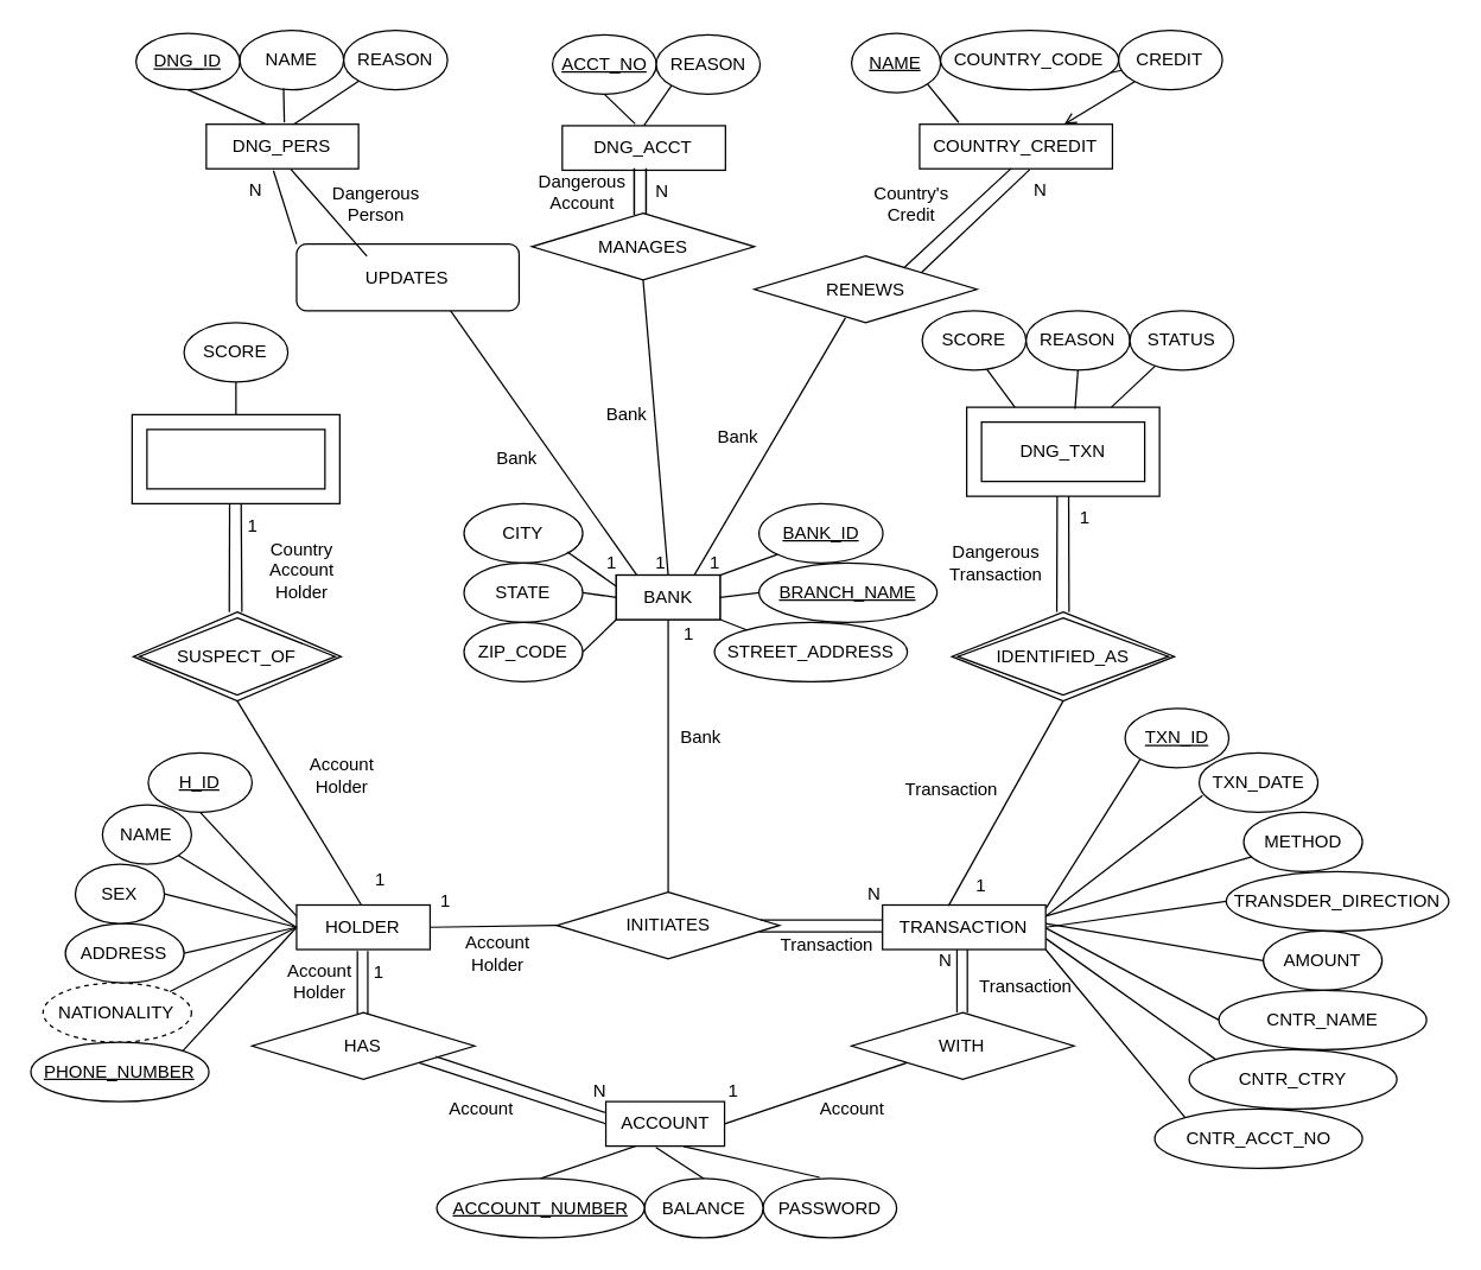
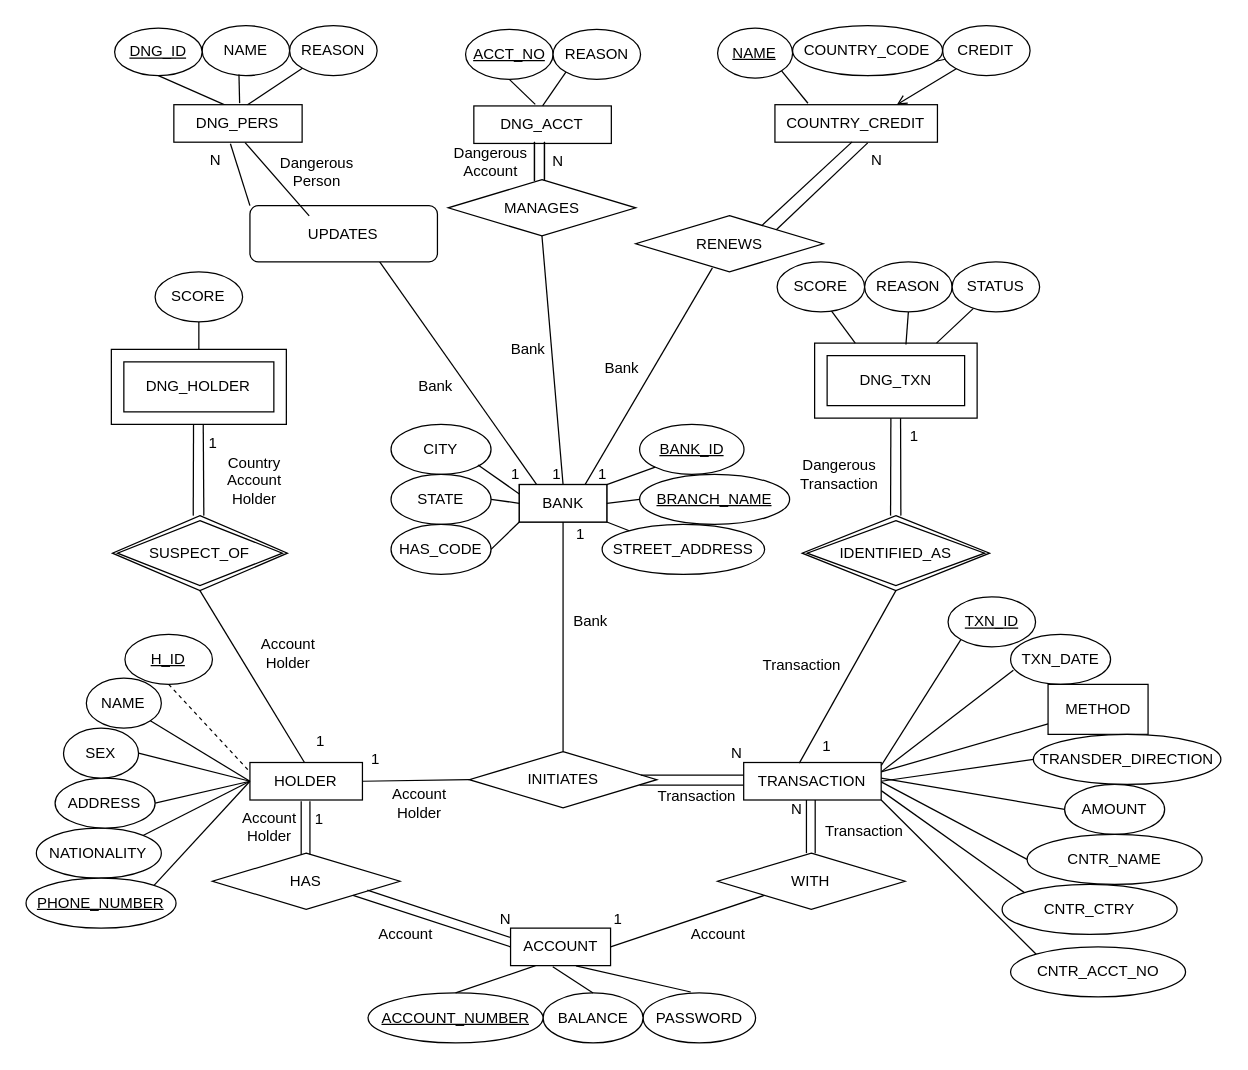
- <mxCell id="129" value="Country's&lt;br&gt;Credit" style="text;html=1;strokeColor=none;fillColor=none;align=center;verticalAlign=middle;whiteSpace=wrap;rounded=0;" parent="1" vertex="1"><mxGeometry x="587" y="122" width="54" height="30" as="geometry" /></mxCell>
+ <mxCell id="42" value="DNG_HOLDER" style="text;html=1;strokeColor=none;fillColor=none;align=center;verticalAlign=middle;whiteSpace=wrap;rounded=0;" parent="1" vertex="1"><mxGeometry x="128.38" y="294" width="60" height="30" as="geometry" /></mxCell>
- <mxCell id="142" value="ZIP_CODE" style="ellipse;whiteSpace=wrap;html=1;rounded=0;shadow=0;labelBackgroundColor=none;labelBorderColor=none;sketch=0;" parent="1" vertex="1"><mxGeometry x="312.13" y="419" width="80" height="40" as="geometry" /></mxCell>
+ <mxCell id="142" value="HAS_CODE" style="ellipse;whiteSpace=wrap;html=1;rounded=0;shadow=0;labelBackgroundColor=none;labelBorderColor=none;sketch=0;" parent="1" vertex="1"><mxGeometry x="312.13" y="419" width="80" height="40" as="geometry" /></mxCell>
- <mxCell id="87" value="METHOD" style="ellipse;whiteSpace=wrap;html=1;rounded=0;shadow=0;labelBackgroundColor=none;labelBorderColor=none;sketch=0;" parent="1" vertex="1"><mxGeometry x="837.75" y="547" width="80" height="40" as="geometry" /></mxCell>
+ <mxCell id="87" value="METHOD" style="whiteSpace=wrap;html=1;shadow=0;labelBackgroundColor=none;labelBorderColor=none;sketch=0;rounded=0;" parent="1" vertex="1"><mxGeometry x="837.75" y="547" width="80" height="40" as="geometry" /></mxCell>
- <mxCell id="20" value="" style="endArrow=none;html=1;rounded=0;exitX=0.5;exitY=1;exitDx=0;exitDy=0;entryX=0;entryY=0.25;entryDx=0;entryDy=0;" parent="1" source="11" target="7" edge="1"><mxGeometry width="50" height="50" relative="1" as="geometry"><mxPoint x="209.25" y="945.75" as="sourcePoint" /><mxPoint x="159.25" y="625.75" as="targetPoint" /></mxGeometry></mxCell>
+ <mxCell id="20" value="" style="endArrow=none;html=1;rounded=0;exitX=0.5;exitY=1;exitDx=0;exitDy=0;entryX=0;entryY=0.25;entryDx=0;entryDy=0;dashed=1;" parent="1" source="11" target="7" edge="1"><mxGeometry width="50" height="50" relative="1" as="geometry"><mxPoint x="209.25" y="945.75" as="sourcePoint" /><mxPoint x="159.25" y="625.75" as="targetPoint" /></mxGeometry></mxCell>
- <mxCell id="13" value="NATIONALITY" style="ellipse;whiteSpace=wrap;html=1;rounded=0;shadow=0;labelBackgroundColor=none;labelBorderColor=none;sketch=0;dashed=1;" parent="1" vertex="1"><mxGeometry x="28.38" y="662" width="100" height="40" as="geometry" /></mxCell>
+ <mxCell id="13" value="NATIONALITY" style="ellipse;whiteSpace=wrap;html=1;rounded=0;shadow=0;labelBackgroundColor=none;labelBorderColor=none;sketch=0;" parent="1" vertex="1"><mxGeometry x="28.38" y="662" width="100" height="40" as="geometry" /></mxCell>
- <mxCell id="31" value="CNTR_ACCT_NO" style="ellipse;whiteSpace=wrap;html=1;rounded=0;shadow=0;labelBackgroundColor=none;labelBorderColor=none;sketch=0;" parent="1" vertex="1"><mxGeometry x="777.75" y="747" width="140" height="40" as="geometry" /></mxCell>
+ <mxCell id="31" value="CNTR_ACCT_NO" style="ellipse;whiteSpace=wrap;html=1;rounded=0;shadow=0;labelBackgroundColor=none;labelBorderColor=none;sketch=0;" parent="1" vertex="1"><mxGeometry x="807.75" y="757" width="140" height="40" as="geometry" /></mxCell>
